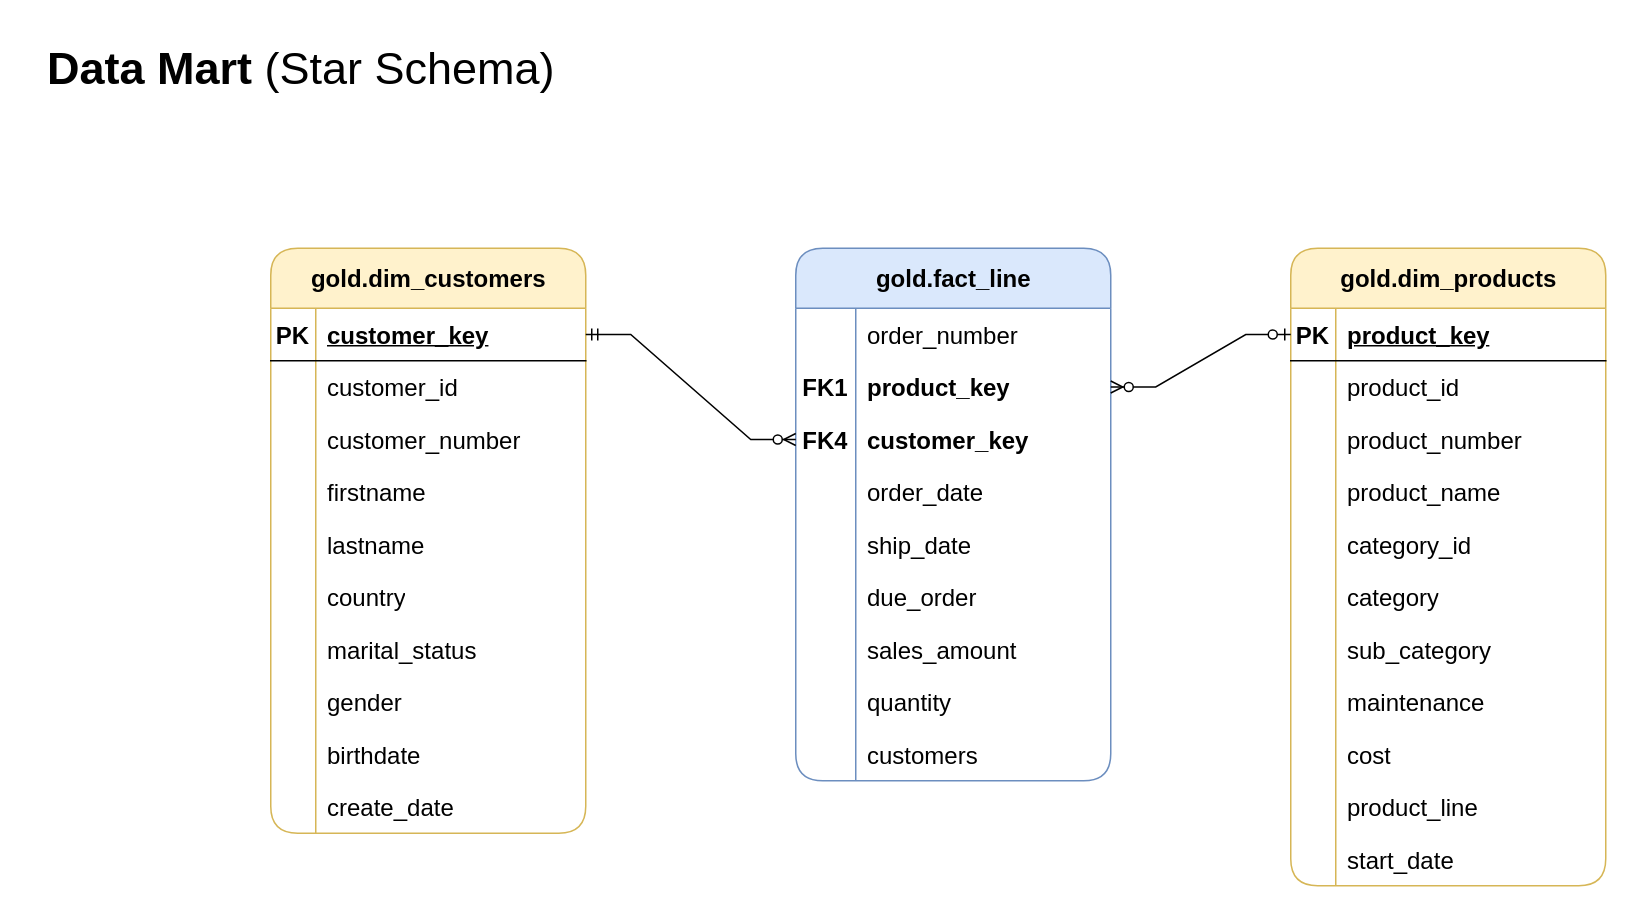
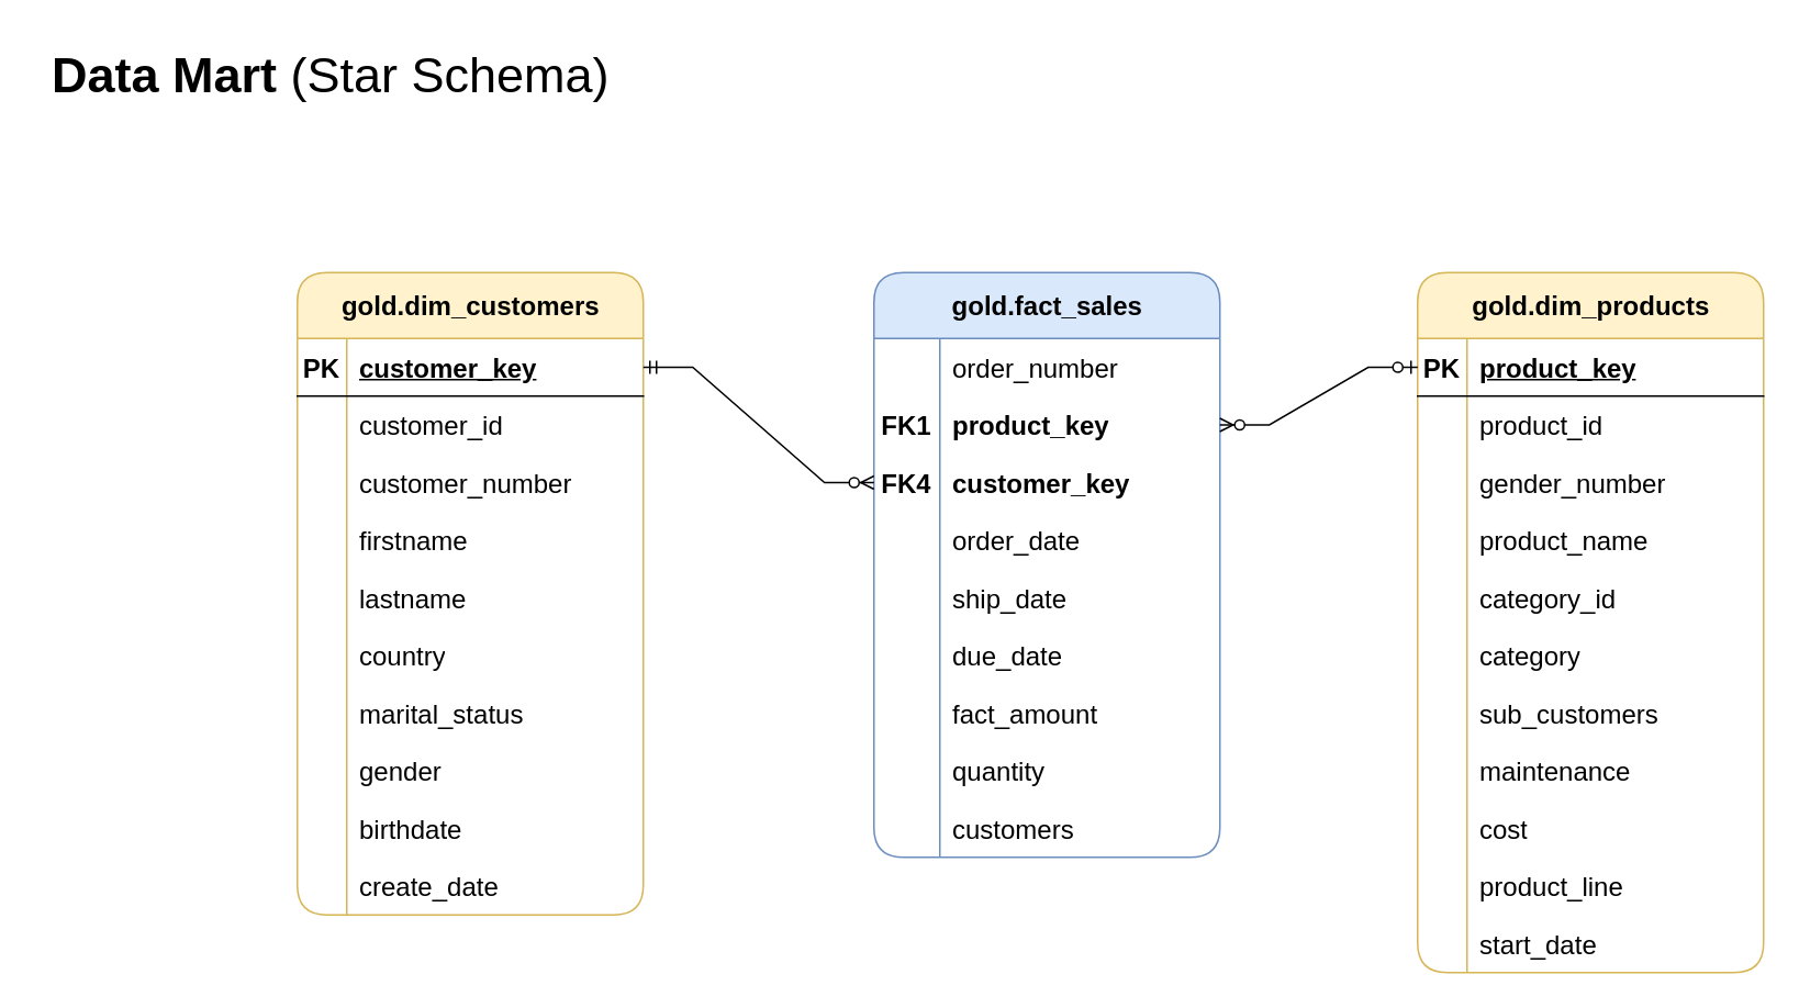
- <mxCell id="67" value="gold.fact_line" style="shape=table;startSize=40;container=1;collapsible=1;childLayout=tableLayout;fixedRows=1;rowLines=0;fontStyle=1;align=center;resizeLast=1;html=1;fontSize=16;swimlaneLine=1;swimlaneFillColor=none;fillColor=#dae8fc;strokeColor=#6c8ebf;rounded=1;" vertex="1" parent="1"><mxGeometry x="530" y="165" width="210" height="355" as="geometry" /></mxCell>
+ <mxCell id="67" value="gold.fact_sales" style="shape=table;startSize=40;container=1;collapsible=1;childLayout=tableLayout;fixedRows=1;rowLines=0;fontStyle=1;align=center;resizeLast=1;html=1;fontSize=16;swimlaneLine=1;swimlaneFillColor=none;fillColor=#dae8fc;strokeColor=#6c8ebf;rounded=1;" vertex="1" parent="1"><mxGeometry x="530" y="165" width="210" height="355" as="geometry" /></mxCell>
- <mxCell id="42" value="product_number" style="shape=partialRectangle;connectable=0;fillColor=none;top=0;left=0;bottom=0;right=0;align=left;spacingLeft=6;overflow=hidden;whiteSpace=wrap;html=1;fontSize=16;swimlaneLine=1;swimlaneFillColor=none;" vertex="1" parent="40"><mxGeometry x="30" width="180" height="35" as="geometry"><mxRectangle width="180" height="35" as="alternateBounds" /></mxGeometry></mxCell>
+ <mxCell id="42" value="gender_number" style="shape=partialRectangle;connectable=0;fillColor=none;top=0;left=0;bottom=0;right=0;align=left;spacingLeft=6;overflow=hidden;whiteSpace=wrap;html=1;fontSize=16;swimlaneLine=1;swimlaneFillColor=none;" vertex="1" parent="40"><mxGeometry x="30" width="180" height="35" as="geometry"><mxRectangle width="180" height="35" as="alternateBounds" /></mxGeometry></mxCell>
- <mxCell id="85" value="due_order" style="shape=partialRectangle;connectable=0;fillColor=none;top=0;left=0;bottom=0;right=0;align=left;spacingLeft=6;overflow=hidden;whiteSpace=wrap;html=1;fontSize=16;swimlaneLine=1;swimlaneFillColor=none;" vertex="1" parent="83"><mxGeometry x="40" width="170" height="35" as="geometry"><mxRectangle width="170" height="35" as="alternateBounds" /></mxGeometry></mxCell>
+ <mxCell id="85" value="due_date" style="shape=partialRectangle;connectable=0;fillColor=none;top=0;left=0;bottom=0;right=0;align=left;spacingLeft=6;overflow=hidden;whiteSpace=wrap;html=1;fontSize=16;swimlaneLine=1;swimlaneFillColor=none;" vertex="1" parent="83"><mxGeometry x="40" width="170" height="35" as="geometry"><mxRectangle width="170" height="35" as="alternateBounds" /></mxGeometry></mxCell>
- <mxCell id="88" value="sales_amount" style="shape=partialRectangle;connectable=0;fillColor=none;top=0;left=0;bottom=0;right=0;align=left;spacingLeft=6;overflow=hidden;whiteSpace=wrap;html=1;fontSize=16;swimlaneLine=1;swimlaneFillColor=none;" vertex="1" parent="86"><mxGeometry x="40" width="170" height="35" as="geometry"><mxRectangle width="170" height="35" as="alternateBounds" /></mxGeometry></mxCell>
+ <mxCell id="88" value="fact_amount" style="shape=partialRectangle;connectable=0;fillColor=none;top=0;left=0;bottom=0;right=0;align=left;spacingLeft=6;overflow=hidden;whiteSpace=wrap;html=1;fontSize=16;swimlaneLine=1;swimlaneFillColor=none;" vertex="1" parent="86"><mxGeometry x="40" width="170" height="35" as="geometry"><mxRectangle width="170" height="35" as="alternateBounds" /></mxGeometry></mxCell>
- <mxCell id="54" value="sub_category" style="shape=partialRectangle;connectable=0;fillColor=none;top=0;left=0;bottom=0;right=0;align=left;spacingLeft=6;overflow=hidden;whiteSpace=wrap;html=1;fontSize=16;swimlaneLine=1;swimlaneFillColor=none;" vertex="1" parent="52"><mxGeometry x="30" width="180" height="35" as="geometry"><mxRectangle width="180" height="35" as="alternateBounds" /></mxGeometry></mxCell>
+ <mxCell id="54" value="sub_customers" style="shape=partialRectangle;connectable=0;fillColor=none;top=0;left=0;bottom=0;right=0;align=left;spacingLeft=6;overflow=hidden;whiteSpace=wrap;html=1;fontSize=16;swimlaneLine=1;swimlaneFillColor=none;" vertex="1" parent="52"><mxGeometry x="30" width="180" height="35" as="geometry"><mxRectangle width="180" height="35" as="alternateBounds" /></mxGeometry></mxCell>
